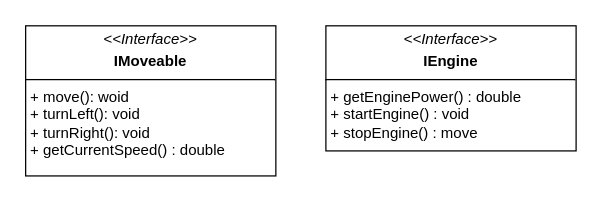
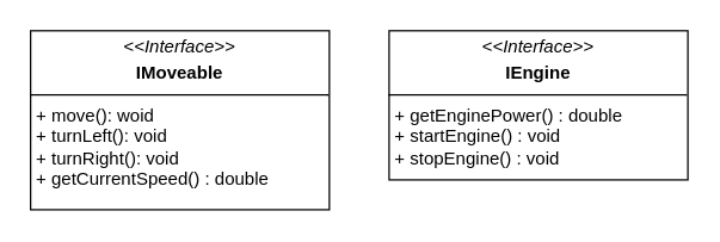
- <mxCell id="3" value="&lt;p style=&quot;margin:0px;margin-top:4px;text-align:center;&quot;&gt;&lt;i&gt;&amp;lt;&amp;lt;Interface&amp;gt;&amp;gt;&lt;/i&gt;&lt;/p&gt;&lt;p style=&quot;margin:0px;margin-top:4px;text-align:center;&quot;&gt;&lt;b&gt;IEngine&lt;/b&gt;&lt;/p&gt;&lt;hr size=&quot;1&quot; style=&quot;border-style:solid;&quot;&gt;&lt;div style=&quot;height:2px;&quot;&gt;&lt;p style=&quot;text-wrap: nowrap; margin: 0px 0px 0px 4px;&quot;&gt;+ getEnginePower() :&amp;nbsp;&lt;span style=&quot;background-color: transparent; color: light-dark(rgb(0, 0, 0), rgb(255, 255, 255));&quot;&gt;double&lt;/span&gt;&lt;span style=&quot;background-color: transparent; color: light-dark(rgb(0, 0, 0), rgb(255, 255, 255));&quot;&gt;&amp;nbsp;&lt;/span&gt;&lt;/p&gt;&lt;p style=&quot;text-wrap: nowrap; margin: 0px 0px 0px 4px;&quot;&gt;&lt;span style=&quot;background-color: transparent; color: light-dark(rgb(0, 0, 0), rgb(255, 255, 255));&quot;&gt;+ startEngine() : void&lt;/span&gt;&lt;br&gt;&lt;/p&gt;&lt;p style=&quot;text-wrap: nowrap; margin: 0px 0px 0px 4px;&quot;&gt;+ stopEngine() : move&lt;/p&gt;&lt;/div&gt;" style="verticalAlign=top;align=left;overflow=fill;html=1;whiteSpace=wrap;" vertex="1" parent="1"><mxGeometry x="260" y="20" width="200" height="100" as="geometry" /></mxCell>
+ <mxCell id="3" value="&lt;p style=&quot;margin:0px;margin-top:4px;text-align:center;&quot;&gt;&lt;i&gt;&amp;lt;&amp;lt;Interface&amp;gt;&amp;gt;&lt;/i&gt;&lt;/p&gt;&lt;p style=&quot;margin:0px;margin-top:4px;text-align:center;&quot;&gt;&lt;b&gt;IEngine&lt;/b&gt;&lt;/p&gt;&lt;hr size=&quot;1&quot; style=&quot;border-style:solid;&quot;&gt;&lt;div style=&quot;height:2px;&quot;&gt;&lt;p style=&quot;text-wrap: nowrap; margin: 0px 0px 0px 4px;&quot;&gt;+ getEnginePower() :&amp;nbsp;&lt;span style=&quot;background-color: transparent; color: light-dark(rgb(0, 0, 0), rgb(255, 255, 255));&quot;&gt;double&lt;/span&gt;&lt;span style=&quot;background-color: transparent; color: light-dark(rgb(0, 0, 0), rgb(255, 255, 255));&quot;&gt;&amp;nbsp;&lt;/span&gt;&lt;/p&gt;&lt;p style=&quot;text-wrap: nowrap; margin: 0px 0px 0px 4px;&quot;&gt;&lt;span style=&quot;background-color: transparent; color: light-dark(rgb(0, 0, 0), rgb(255, 255, 255));&quot;&gt;+ startEngine() : void&lt;/span&gt;&lt;br&gt;&lt;/p&gt;&lt;p style=&quot;text-wrap: nowrap; margin: 0px 0px 0px 4px;&quot;&gt;+ stopEngine() : void&lt;/p&gt;&lt;/div&gt;" style="verticalAlign=top;align=left;overflow=fill;html=1;whiteSpace=wrap;" vertex="1" parent="1"><mxGeometry x="260" y="20" width="200" height="100" as="geometry" /></mxCell>
